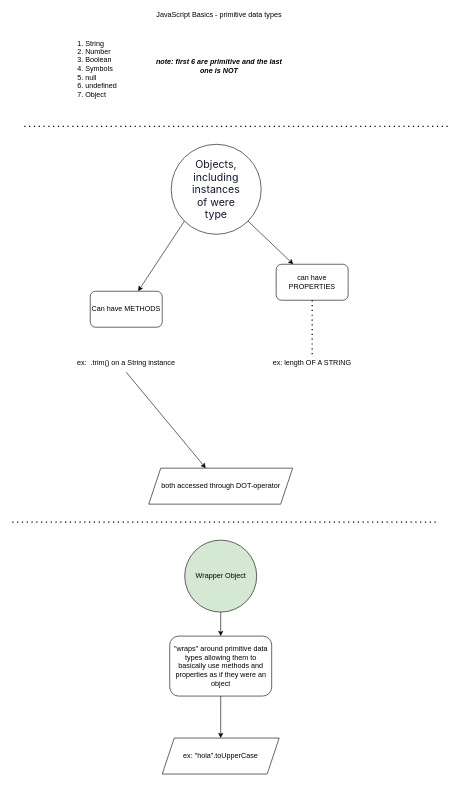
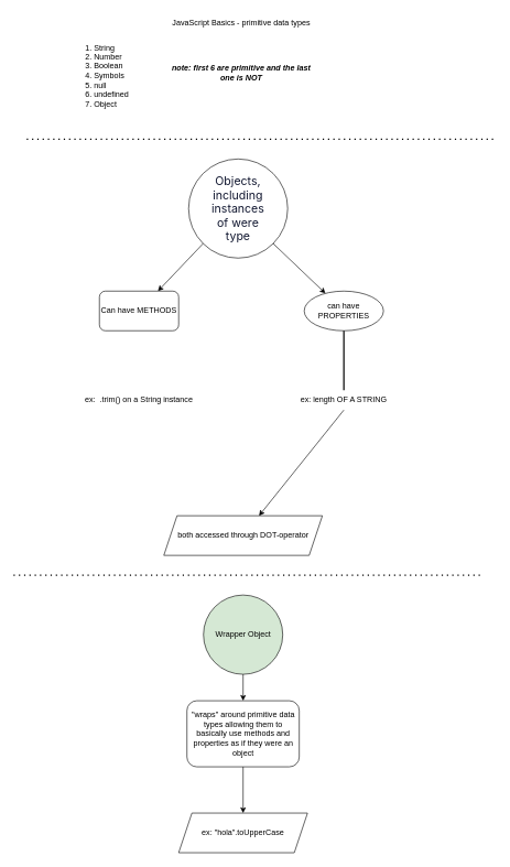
- <mxCell id="2" value="JavaScript Basics - primitive data types" style="text;html=1;strokeColor=none;fillColor=none;align=center;verticalAlign=middle;whiteSpace=wrap;rounded=0;" parent="1" vertex="1"><mxGeometry x="245" y="10" width="240" height="30" as="geometry" /></mxCell>
+ <mxCell id="2" value="JavaScript Basics - primitive data types" style="text;html=1;strokeColor=none;fillColor=none;align=center;verticalAlign=middle;whiteSpace=wrap;rounded=0;" parent="1" vertex="1"><mxGeometry x="245" y="20" width="240" height="30" as="geometry" /></mxCell>
- <mxCell id="9" value="can have PROPERTIES" style="rounded=1;whiteSpace=wrap;html=1;" parent="1" vertex="1"><mxGeometry x="460" y="440" width="120" height="60" as="geometry" /></mxCell>
+ <mxCell id="9" value="can have PROPERTIES" style="ellipse;whiteSpace=wrap;html=1;" parent="1" vertex="1"><mxGeometry x="460" y="440" width="120" height="60" as="geometry" /></mxCell>
- <mxCell id="11" value="Can have METHODS" style="rounded=1;whiteSpace=wrap;html=1;" parent="1" vertex="1"><mxGeometry x="150" y="485" width="120" height="60" as="geometry" /></mxCell>
+ <mxCell id="11" value="Can have METHODS" style="rounded=1;whiteSpace=wrap;html=1;" parent="1" vertex="1"><mxGeometry x="150" y="440" width="120" height="60" as="geometry" /></mxCell>
- <mxCell id="13" value="" style="endArrow=none;dashed=1;html=1;dashPattern=1 3;strokeWidth=2;rounded=0;entryX=0.5;entryY=1;entryDx=0;entryDy=0;exitX=0.5;exitY=0;exitDx=0;exitDy=0;" parent="1" source="14" target="9" edge="1"><mxGeometry width="50" height="50" relative="1" as="geometry"><mxPoint x="220" y="590" as="sourcePoint" /><mxPoint x="220" y="510" as="targetPoint" /></mxGeometry></mxCell>
+ <mxCell id="13" value="" style="endArrow=none;dashed=0;html=1;dashPattern=1 3;strokeWidth=2;rounded=0;entryX=0.5;entryY=1;entryDx=0;entryDy=0;exitX=0.5;exitY=0;exitDx=0;exitDy=0;" parent="1" source="14" target="9" edge="1"><mxGeometry width="50" height="50" relative="1" as="geometry"><mxPoint x="220" y="590" as="sourcePoint" /><mxPoint x="220" y="510" as="targetPoint" /></mxGeometry></mxCell>
+ <mxCell id="22" value="" style="endArrow=classic;html=1;rounded=0;exitX=0.5;exitY=1;exitDx=0;exitDy=0;" edge="1" parent="1" source="14" target="23"><mxGeometry width="50" height="50" relative="1" as="geometry"><mxPoint x="335" y="620" as="sourcePoint" /><mxPoint x="420" y="750" as="targetPoint" /></mxGeometry></mxCell>
- <mxCell id="21" value="" style="endArrow=classic;html=1;rounded=0;exitX=0.5;exitY=1;exitDx=0;exitDy=0;" edge="1" parent="1" source="12" target="23"><mxGeometry width="50" height="50" relative="1" as="geometry"><mxPoint x="360" y="720" as="sourcePoint" /><mxPoint x="340" y="750" as="targetPoint" /></mxGeometry></mxCell>
